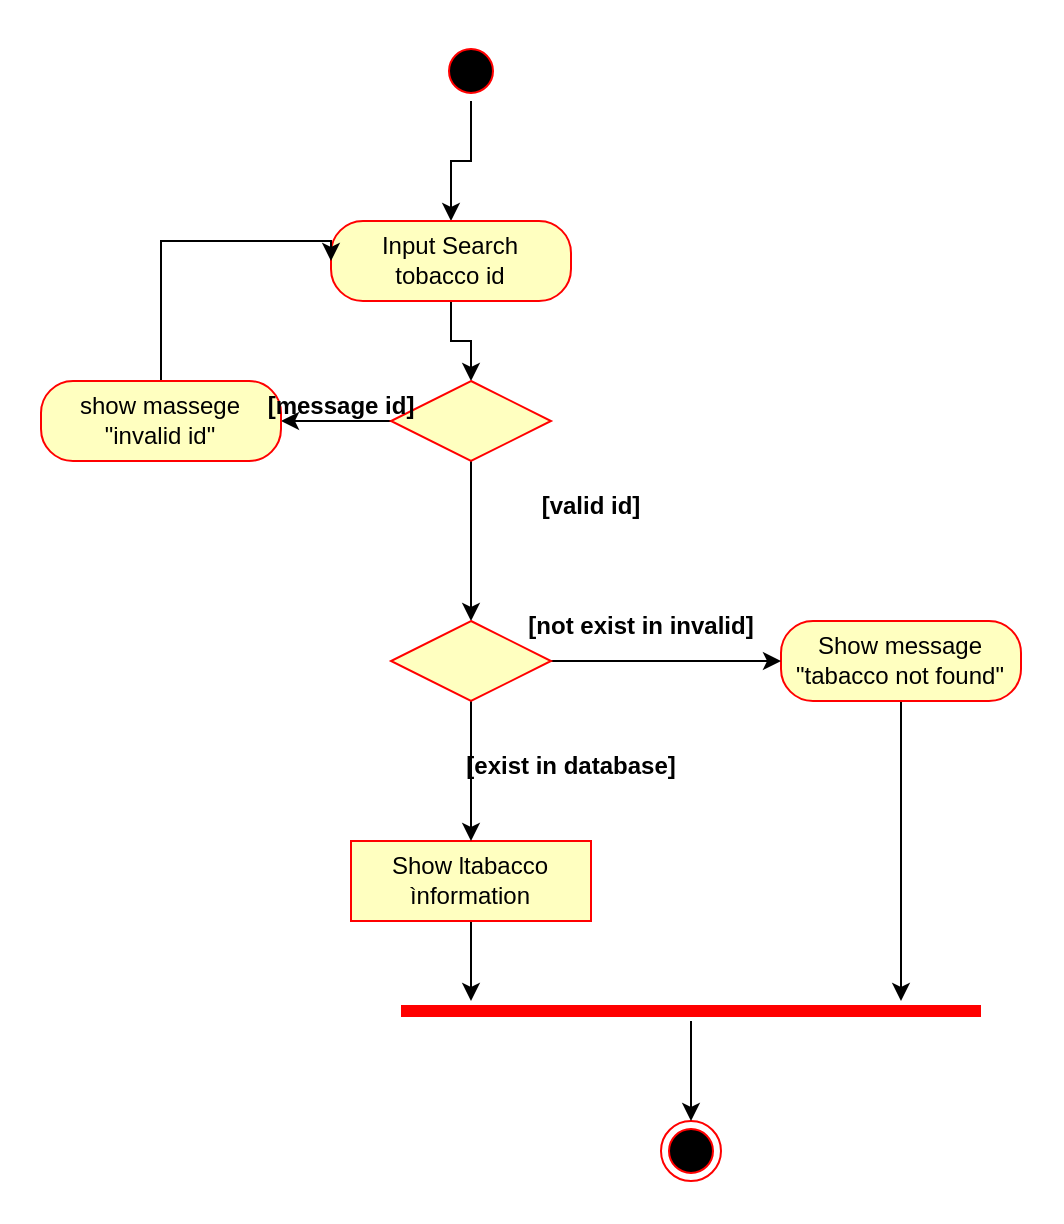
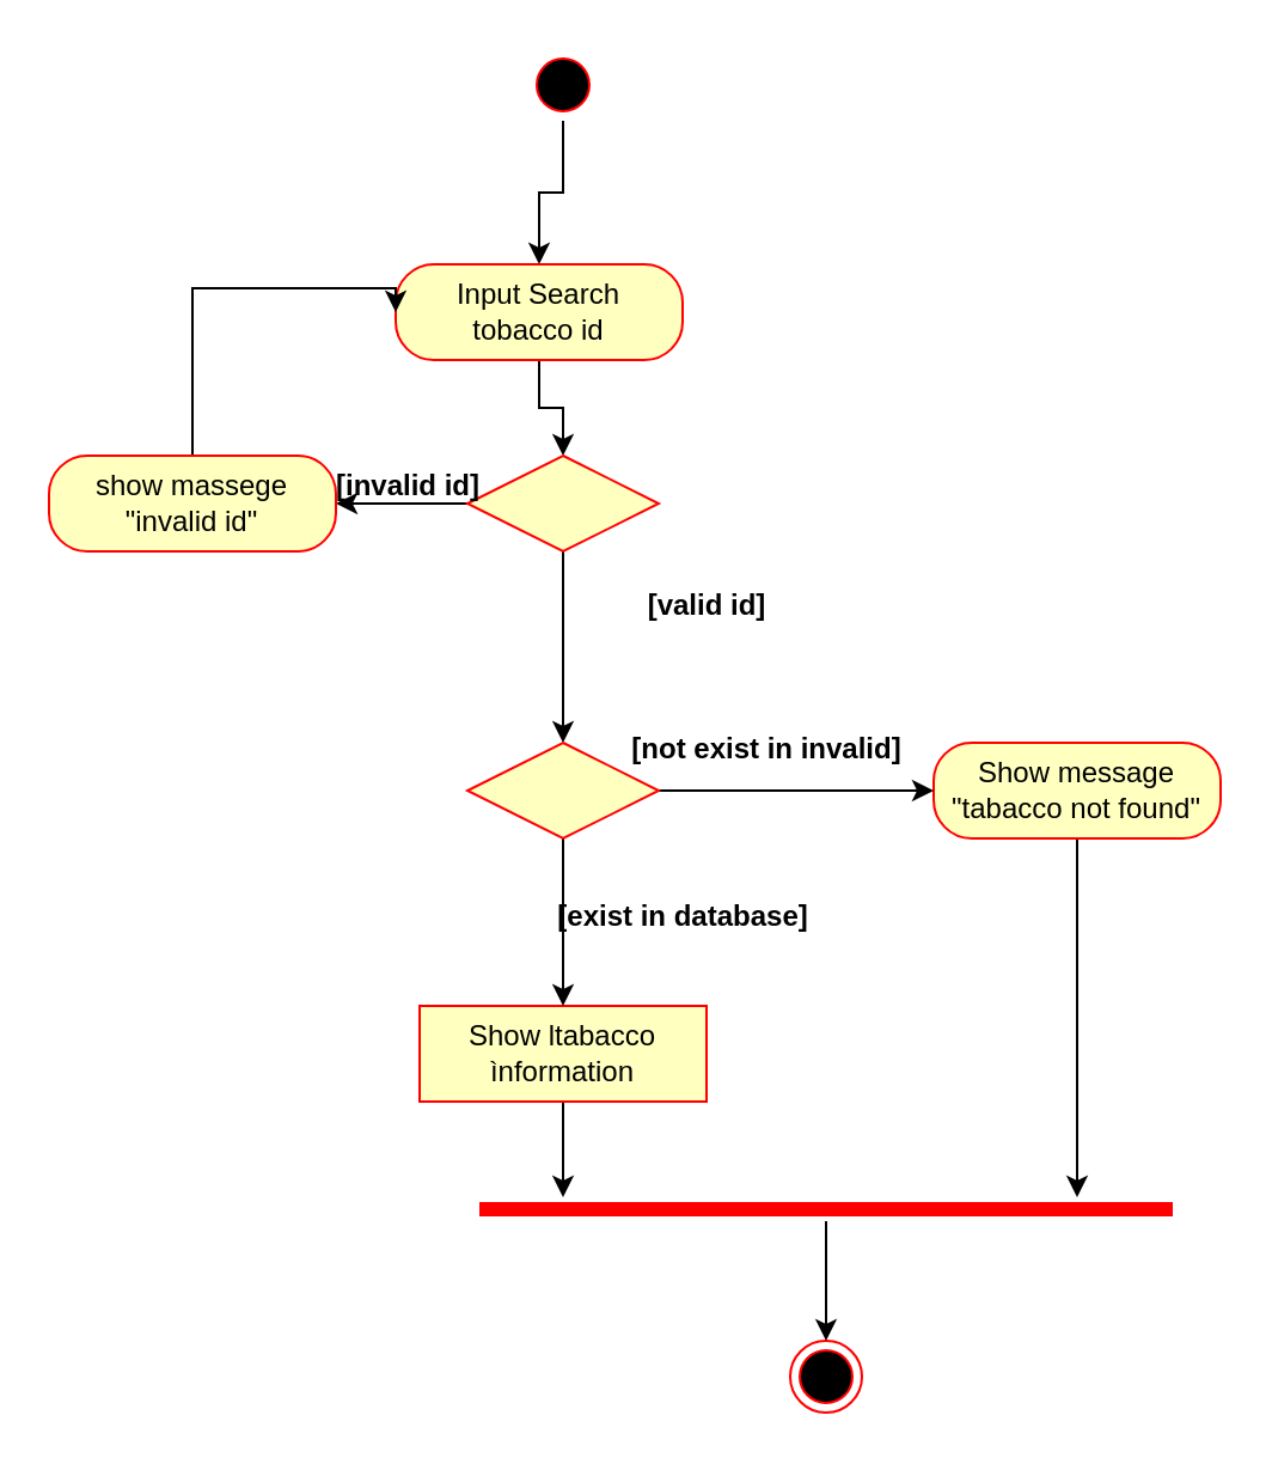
- <mxCell id="16" value="[message id]" style="text;align=center;fontStyle=1;verticalAlign=middle;spacingLeft=3;spacingRight=3;strokeColor=none;rotatable=0;points=[[0,0.5],[1,0.5]];portConstraint=eastwest;html=1;" parent="1" vertex="1"><mxGeometry x="130" y="190" width="80" height="26" as="geometry" /></mxCell>
+ <mxCell id="16" value="[invalid id]" style="text;align=center;fontStyle=1;verticalAlign=middle;spacingLeft=3;spacingRight=3;strokeColor=none;rotatable=0;points=[[0,0.5],[1,0.5]];portConstraint=eastwest;html=1;" parent="1" vertex="1"><mxGeometry x="130" y="190" width="80" height="26" as="geometry" /></mxCell>
